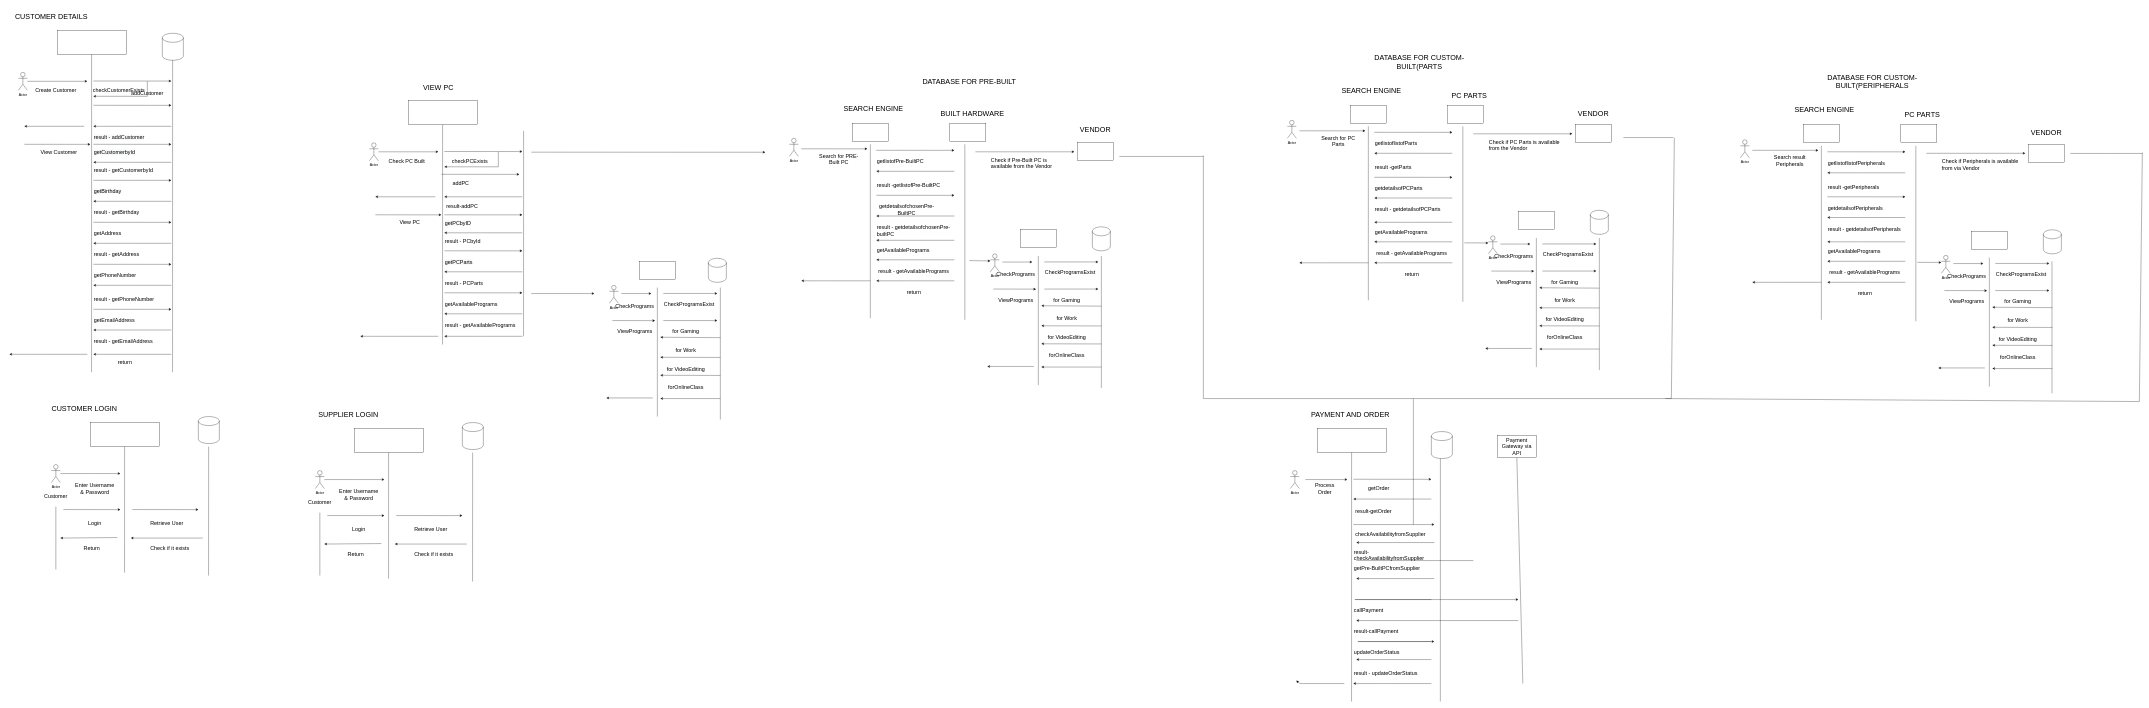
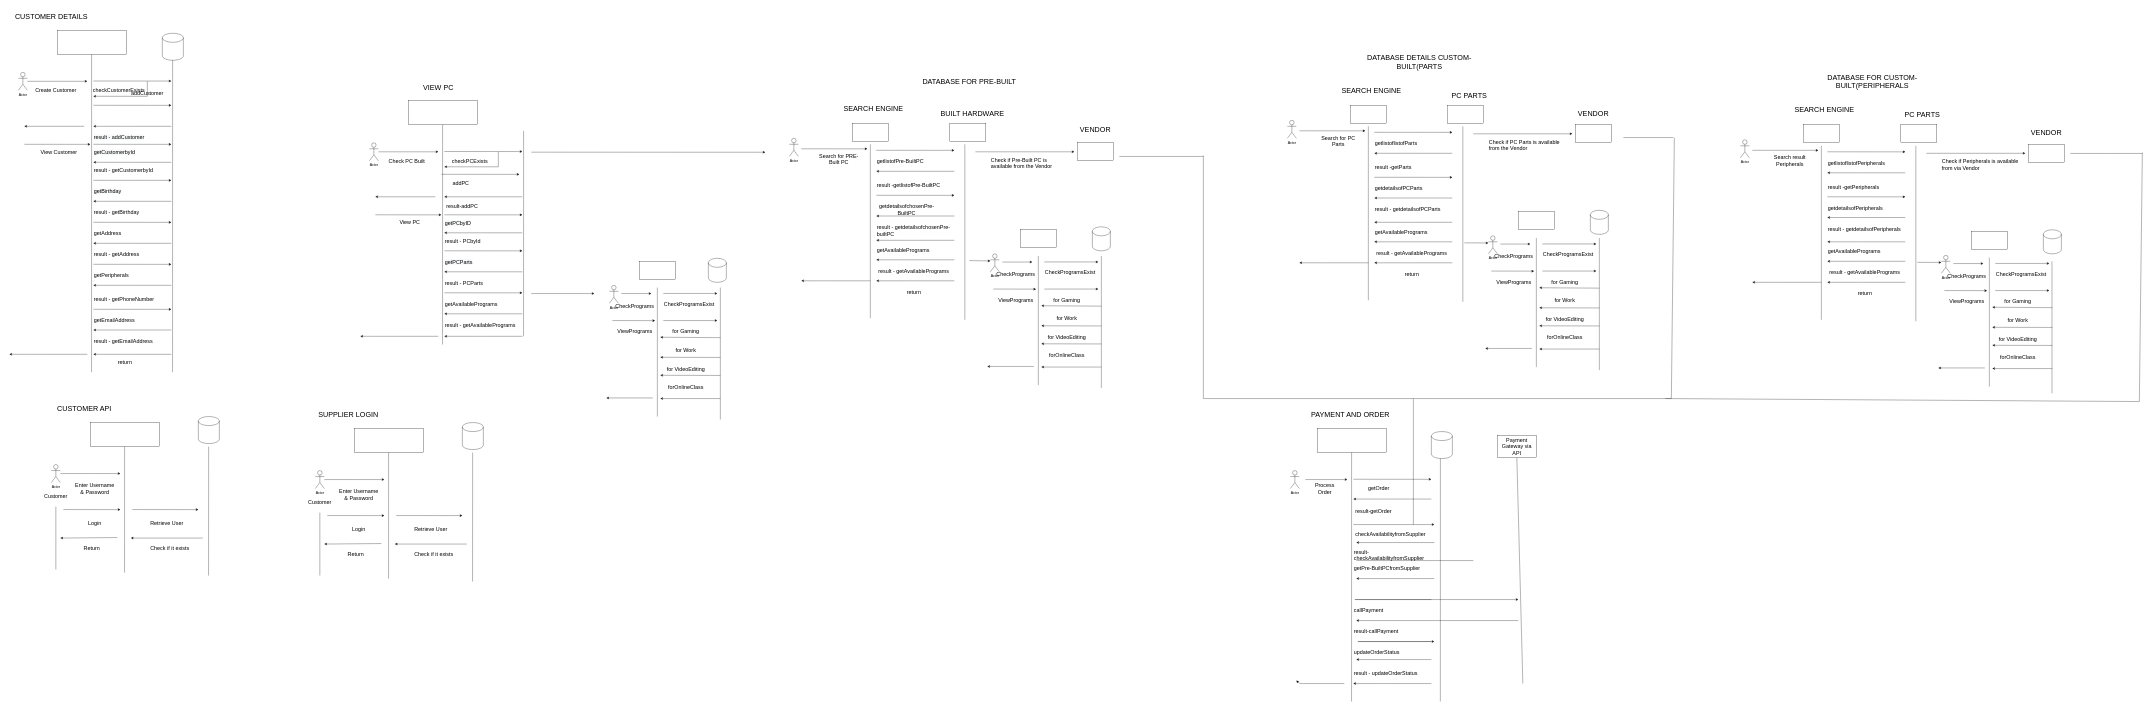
- <mxCell id="234" value="&lt;span style=&quot;font-size: 24px&quot;&gt;DATABASE FOR CUSTOM-BUILT(PARTS&lt;/span&gt;" style="text;html=1;strokeColor=none;fillColor=none;align=center;verticalAlign=middle;whiteSpace=wrap;rounded=0;" parent="1" vertex="1"><mxGeometry x="4550" y="170.5" width="360" height="70" as="geometry" /></mxCell>
+ <mxCell id="234" value="&lt;span style=&quot;font-size: 24px&quot;&gt;DATABASE DETAILS CUSTOM-BUILT(PARTS&lt;/span&gt;" style="text;html=1;strokeColor=none;fillColor=none;align=center;verticalAlign=middle;whiteSpace=wrap;rounded=0;" parent="1" vertex="1"><mxGeometry x="4550" y="170.5" width="360" height="70" as="geometry" /></mxCell>
- <mxCell id="32" value="&lt;span style=&quot;font-family: &amp;#34;helvetica&amp;#34; ; font-size: 18px ; text-align: center&quot;&gt;getPhoneNumber&lt;/span&gt;" style="text;whiteSpace=wrap;html=1;" parent="1" vertex="1"><mxGeometry x="310" y="900.5" width="200" height="30" as="geometry" /></mxCell>
+ <mxCell id="32" value="&lt;span style=&quot;font-family: &amp;#34;helvetica&amp;#34; ; font-size: 18px ; text-align: center&quot;&gt;getPeripherals&lt;/span&gt;" style="text;whiteSpace=wrap;html=1;" parent="1" vertex="1"><mxGeometry x="310" y="900.5" width="200" height="30" as="geometry" /></mxCell>
- <mxCell id="302" value="&lt;font style=&quot;font-size: 24px&quot;&gt;CUSTOMER LOGIN&lt;/font&gt;" style="text;html=1;strokeColor=none;fillColor=none;align=center;verticalAlign=middle;whiteSpace=wrap;rounded=0;" vertex="1" parent="1"><mxGeometry x="130" y="1328" width="300" height="70" as="geometry" /></mxCell>
+ <mxCell id="302" value="&lt;font style=&quot;font-size: 24px&quot;&gt;CUSTOMER API&lt;/font&gt;" style="text;html=1;strokeColor=none;fillColor=none;align=center;verticalAlign=middle;whiteSpace=wrap;rounded=0;" vertex="1" parent="1"><mxGeometry x="130" y="1328" width="300" height="70" as="geometry" /></mxCell>
